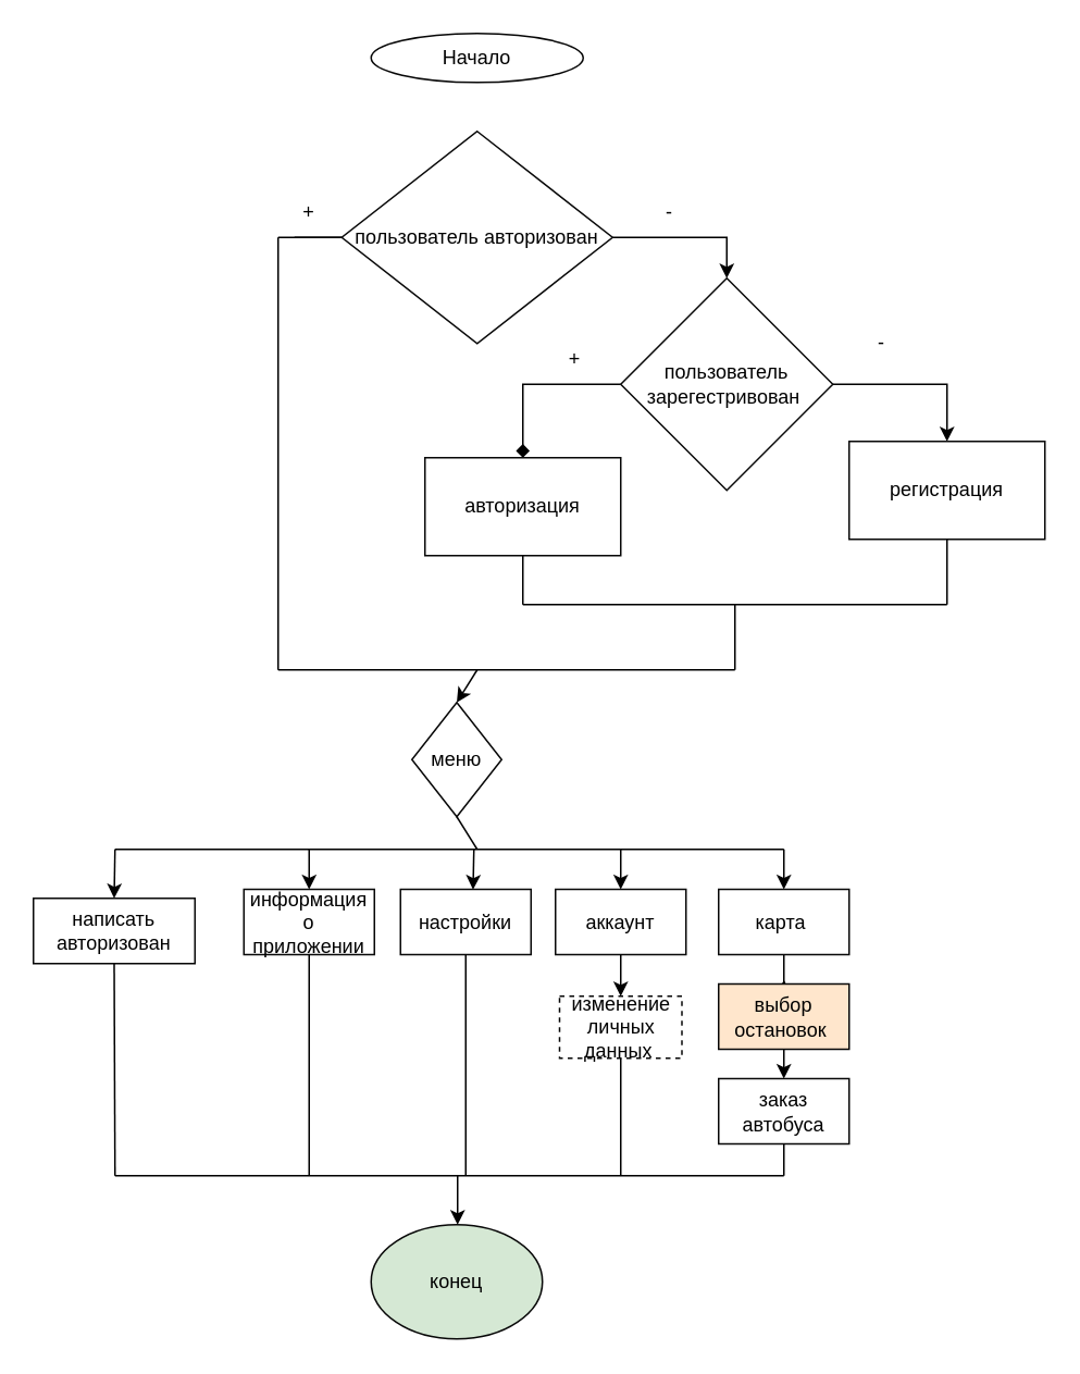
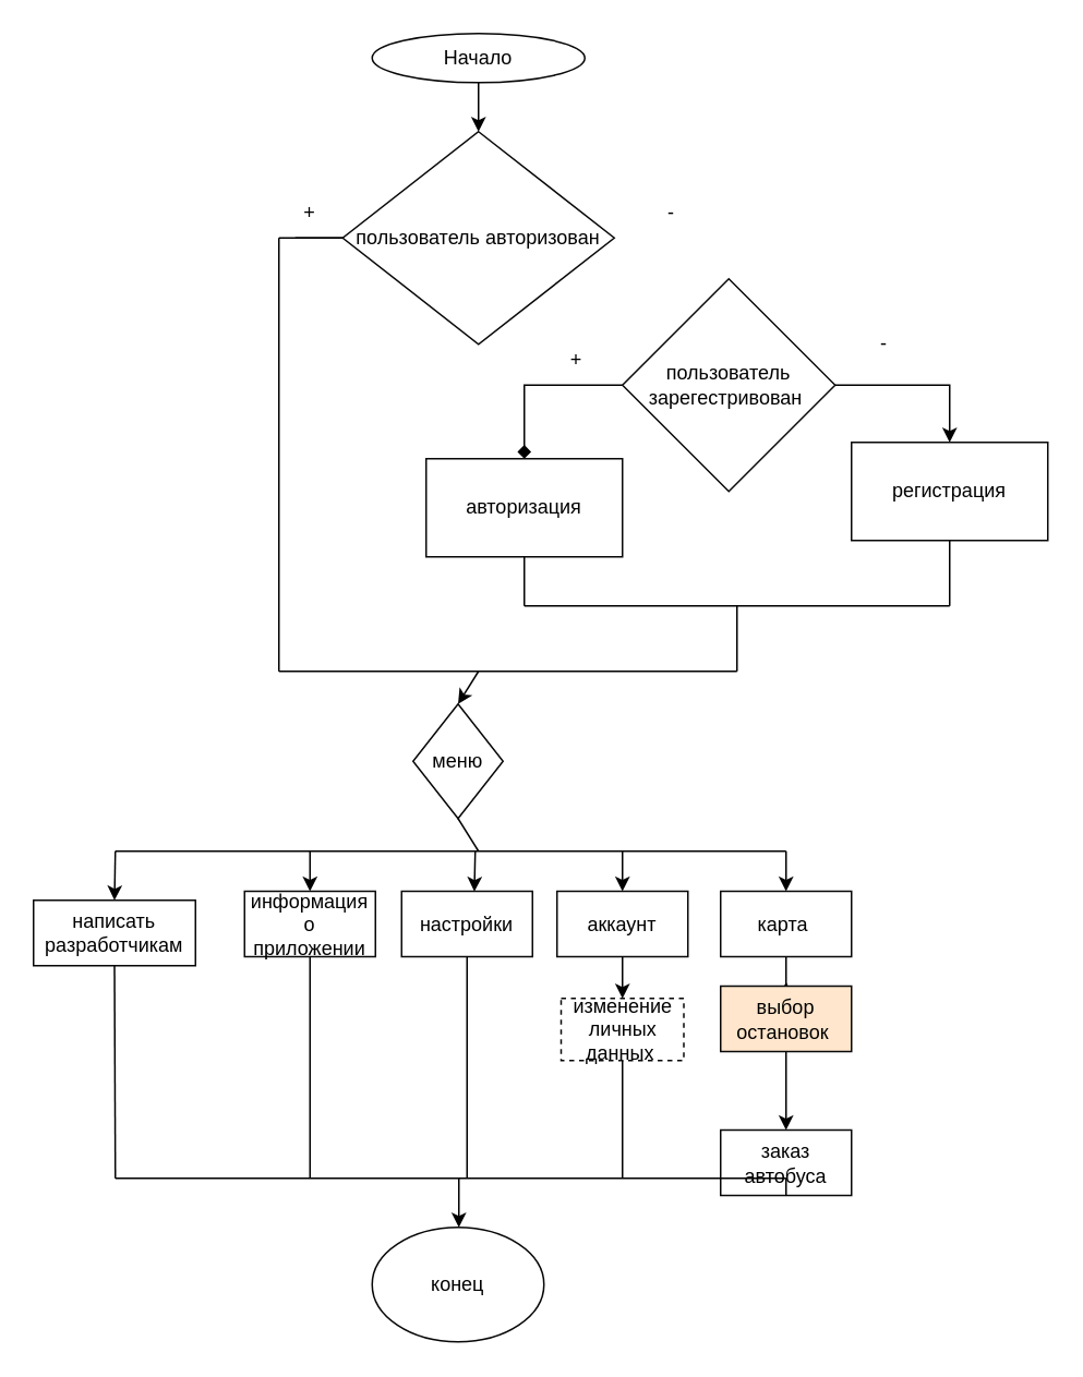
+ <mxCell id="3" value="" style="endArrow=classic;html=1;exitX=0.5;exitY=1;exitDx=0;exitDy=0;entryX=0.5;entryY=0;entryDx=0;entryDy=0;" parent="1" source="2" edge="1" target="5"><mxGeometry width="50" height="50" relative="1" as="geometry"><mxPoint x="220" y="120" as="sourcePoint" /><mxPoint x="285" y="80" as="targetPoint" /></mxGeometry></mxCell>
- <mxCell id="4" style="edgeStyle=orthogonalEdgeStyle;rounded=0;orthogonalLoop=1;jettySize=auto;html=1;exitX=1;exitY=0.5;exitDx=0;exitDy=0;entryX=0.5;entryY=0;entryDx=0;entryDy=0;" parent="1" source="5" target="8" edge="1"><mxGeometry relative="1" as="geometry" /></mxCell>
- <mxCell id="37" value="написать авторизован" style="rounded=0;whiteSpace=wrap;html=1;strokeColor=#080808;" parent="1" vertex="1"><mxGeometry x="20" y="550" width="99" height="40" as="geometry" /></mxCell>
+ <mxCell id="37" value="написать разработчикам" style="rounded=0;whiteSpace=wrap;html=1;strokeColor=#080808;" parent="1" vertex="1"><mxGeometry x="20" y="550" width="99" height="40" as="geometry" /></mxCell>
- <mxCell id="32" value="заказ автобуса" style="rounded=0;whiteSpace=wrap;html=1;strokeColor=#080808;" parent="1" vertex="1"><mxGeometry x="440" y="660.5" width="80" height="40" as="geometry" /></mxCell>
+ <mxCell id="32" value="заказ автобуса" style="rounded=0;whiteSpace=wrap;html=1;strokeColor=#080808;" parent="1" vertex="1"><mxGeometry x="440" y="690.5" width="80" height="40" as="geometry" /></mxCell>
- <mxCell id="50" value="конец" style="ellipse;whiteSpace=wrap;html=1;strokeColor=#080808;fillColor=#d5e8d4;" parent="1" vertex="1"><mxGeometry x="227" y="750" width="105" height="70" as="geometry" /></mxCell>
+ <mxCell id="50" value="конец" style="ellipse;whiteSpace=wrap;html=1;strokeColor=#080808;" parent="1" vertex="1"><mxGeometry x="227" y="750" width="105" height="70" as="geometry" /></mxCell>
